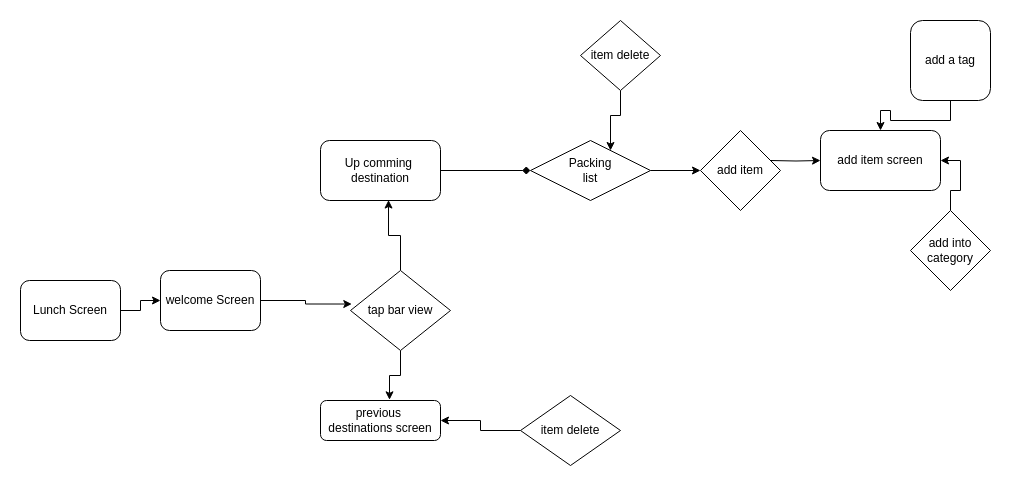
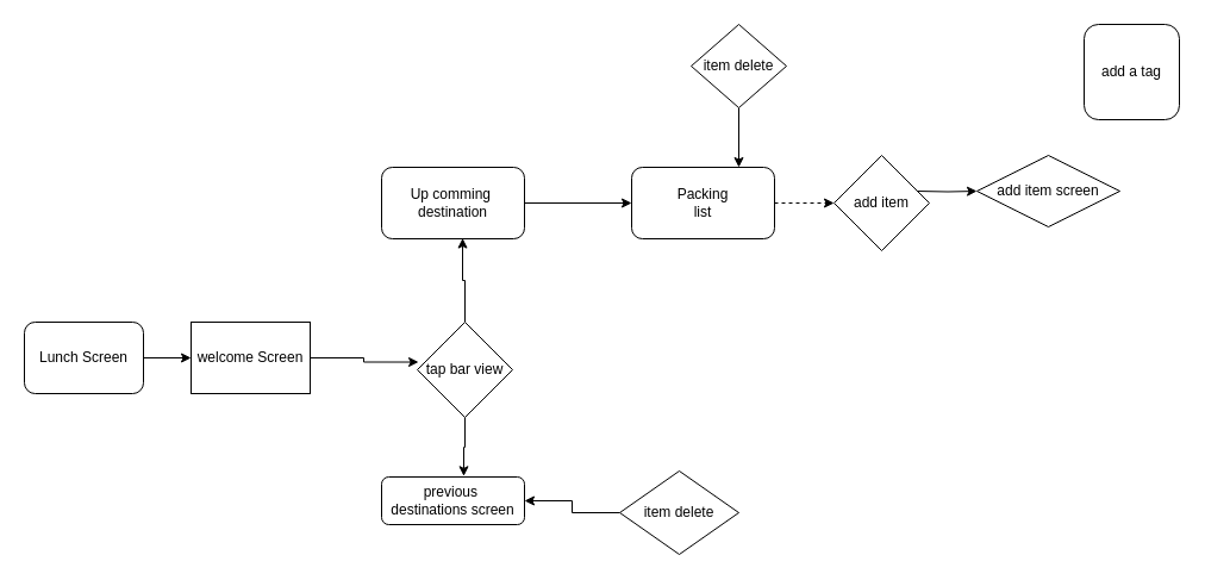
- <mxCell id="23" style="edgeStyle=orthogonalEdgeStyle;rounded=0;orthogonalLoop=1;jettySize=auto;html=1;exitX=0.5;exitY=1;exitDx=0;exitDy=0;entryX=0.5;entryY=0;entryDx=0;entryDy=0;" edge="1" parent="1" source="24" target="14"><mxGeometry relative="1" as="geometry" /></mxCell>
- <mxCell id="14" value="add item screen" style="rounded=1;whiteSpace=wrap;html=1;" vertex="1" parent="1"><mxGeometry x="820" y="130" width="120" height="60" as="geometry" /></mxCell>
+ <mxCell id="14" value="add item screen" style="rhombus;whiteSpace=wrap;html=1;" vertex="1" parent="1"><mxGeometry x="820" y="130" width="120" height="60" as="geometry" /></mxCell>
- <mxCell id="6" style="edgeStyle=orthogonalEdgeStyle;rounded=0;orthogonalLoop=1;jettySize=auto;html=1;exitX=1;exitY=0.5;exitDx=0;exitDy=0;entryX=0;entryY=0.5;entryDx=0;entryDy=0;endArrow=diamond;" edge="1" parent="1" source="7" target="13"><mxGeometry relative="1" as="geometry" /></mxCell>
+ <mxCell id="6" style="edgeStyle=orthogonalEdgeStyle;rounded=0;orthogonalLoop=1;jettySize=auto;html=1;exitX=1;exitY=0.5;exitDx=0;exitDy=0;entryX=0;entryY=0.5;entryDx=0;entryDy=0;" edge="1" parent="1" source="7" target="13"><mxGeometry relative="1" as="geometry" /></mxCell>
- <mxCell id="13" value="Packing &lt;br&gt;list" style="rhombus;whiteSpace=wrap;html=1;" vertex="1" parent="1"><mxGeometry x="530" y="140" width="120" height="60" as="geometry" /></mxCell>
+ <mxCell id="13" value="Packing &lt;br&gt;list" style="rounded=1;whiteSpace=wrap;html=1;" vertex="1" parent="1"><mxGeometry x="530" y="140" width="120" height="60" as="geometry" /></mxCell>
- <mxCell id="12" style="edgeStyle=orthogonalEdgeStyle;rounded=0;orthogonalLoop=1;jettySize=auto;html=1;exitX=1;exitY=0.5;exitDx=0;exitDy=0;entryX=0;entryY=0.5;entryDx=0;entryDy=0;" edge="1" parent="1" source="13" target="18"><mxGeometry relative="1" as="geometry" /></mxCell>
+ <mxCell id="12" style="edgeStyle=orthogonalEdgeStyle;rounded=0;orthogonalLoop=1;jettySize=auto;html=1;exitX=1;exitY=0.5;exitDx=0;exitDy=0;entryX=0;entryY=0.5;entryDx=0;entryDy=0;dashed=1;" edge="1" parent="1" source="13" target="18"><mxGeometry relative="1" as="geometry" /></mxCell>
- <mxCell id="21" style="edgeStyle=orthogonalEdgeStyle;rounded=0;orthogonalLoop=1;jettySize=auto;html=1;exitX=0.5;exitY=0;exitDx=0;exitDy=0;entryX=1;entryY=0.5;entryDx=0;entryDy=0;" edge="1" parent="1" source="22" target="14"><mxGeometry relative="1" as="geometry" /></mxCell>
- <mxCell id="22" value="add into category" style="rhombus;whiteSpace=wrap;html=1;" vertex="1" parent="1"><mxGeometry x="910" y="210" width="80" height="80" as="geometry" /></mxCell>
- <mxCell id="5" value="welcome Screen" style="rounded=1;whiteSpace=wrap;html=1;" vertex="1" parent="1"><mxGeometry x="160" y="270" width="100" height="60" as="geometry" /></mxCell>
+ <mxCell id="5" value="welcome Screen" style="whiteSpace=wrap;html=1;rounded=0;" vertex="1" parent="1"><mxGeometry x="160" y="270" width="100" height="60" as="geometry" /></mxCell>
- <mxCell id="3" value="Lunch Screen" style="rounded=1;whiteSpace=wrap;html=1;" vertex="1" parent="1"><mxGeometry x="20" y="280" width="100" height="60" as="geometry" /></mxCell>
+ <mxCell id="3" value="Lunch Screen" style="rounded=1;whiteSpace=wrap;html=1;" vertex="1" parent="1"><mxGeometry x="20" y="270" width="100" height="60" as="geometry" /></mxCell>
- <mxCell id="10" value="tap bar view" style="rhombus;whiteSpace=wrap;html=1;" vertex="1" parent="1"><mxGeometry x="350" y="270" width="100" height="80" as="geometry" /></mxCell>
+ <mxCell id="10" value="tap bar view" style="rhombus;whiteSpace=wrap;html=1;" vertex="1" parent="1"><mxGeometry x="350" y="270" width="80" height="80" as="geometry" /></mxCell>
